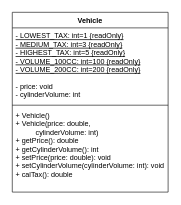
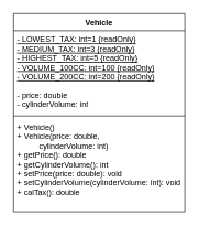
- <mxCell id="4" value="- price: void&#10;- cylinderVolume: int" style="text;strokeColor=none;fillColor=none;align=left;verticalAlign=top;spacingLeft=4;spacingRight=4;overflow=hidden;rotatable=0;points=[[0,0.5],[1,0.5]];portConstraint=eastwest;fontStyle=0" vertex="1" parent="2"><mxGeometry y="110" width="260" height="41" as="geometry" /></mxCell>
+ <mxCell id="4" value="- price: double&#10;- cylinderVolume: int" style="text;strokeColor=none;fillColor=none;align=left;verticalAlign=top;spacingLeft=4;spacingRight=4;overflow=hidden;rotatable=0;points=[[0,0.5],[1,0.5]];portConstraint=eastwest;fontStyle=0" vertex="1" parent="2"><mxGeometry y="110" width="260" height="41" as="geometry" /></mxCell>
